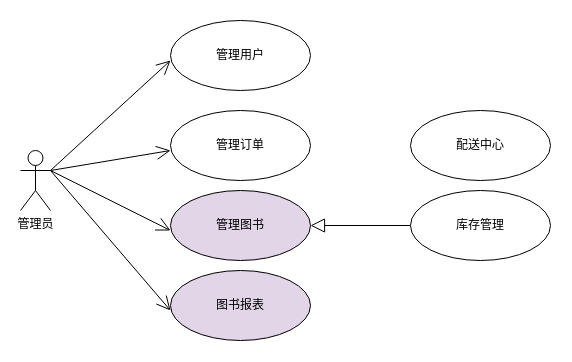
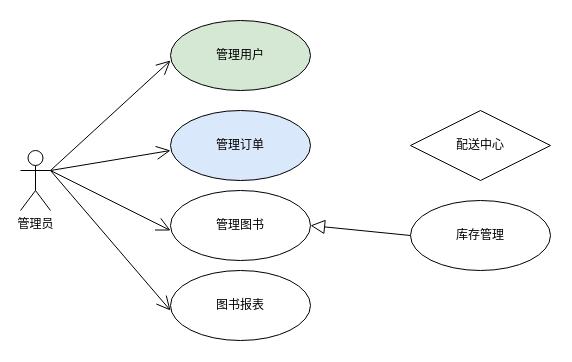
- <mxCell id="3" value="管理用户" style="ellipse;whiteSpace=wrap;html=1;" vertex="1" parent="1"><mxGeometry x="170" y="20" width="140" height="70" as="geometry" /></mxCell>
+ <mxCell id="3" value="管理用户" style="ellipse;whiteSpace=wrap;html=1;fillColor=#d5e8d4;" vertex="1" parent="1"><mxGeometry x="170" y="20" width="140" height="70" as="geometry" /></mxCell>
- <mxCell id="4" value="管理订单" style="ellipse;whiteSpace=wrap;html=1;" vertex="1" parent="1"><mxGeometry x="170" y="110" width="140" height="70" as="geometry" /></mxCell>
+ <mxCell id="4" value="管理订单" style="ellipse;whiteSpace=wrap;html=1;fillColor=#dae8fc;" vertex="1" parent="1"><mxGeometry x="170" y="110" width="140" height="70" as="geometry" /></mxCell>
- <mxCell id="11" value="配送中心" style="ellipse;whiteSpace=wrap;html=1;" vertex="1" parent="1"><mxGeometry x="410" y="110" width="140" height="70" as="geometry" /></mxCell>
+ <mxCell id="11" value="配送中心" style="rhombus;whiteSpace=wrap;html=1;" vertex="1" parent="1"><mxGeometry x="410" y="110" width="140" height="70" as="geometry" /></mxCell>
- <mxCell id="5" value="管理图书" style="ellipse;whiteSpace=wrap;html=1;fillColor=#e1d5e7;" vertex="1" parent="1"><mxGeometry x="170" y="190" width="140" height="70" as="geometry" /></mxCell>
+ <mxCell id="5" value="管理图书" style="ellipse;whiteSpace=wrap;html=1;" vertex="1" parent="1"><mxGeometry x="170" y="190" width="140" height="70" as="geometry" /></mxCell>
- <mxCell id="12" value="库存管理" style="ellipse;whiteSpace=wrap;html=1;" vertex="1" parent="1"><mxGeometry x="410" y="190" width="140" height="70" as="geometry" /></mxCell>
+ <mxCell id="12" value="库存管理" style="ellipse;whiteSpace=wrap;html=1;" vertex="1" parent="1"><mxGeometry x="410" y="200" width="140" height="70" as="geometry" /></mxCell>
- <mxCell id="6" value="图书报表" style="ellipse;whiteSpace=wrap;html=1;fillColor=#e1d5e7;" vertex="1" parent="1"><mxGeometry x="170" y="270" width="140" height="70" as="geometry" /></mxCell>
+ <mxCell id="6" value="图书报表" style="ellipse;whiteSpace=wrap;html=1;" vertex="1" parent="1"><mxGeometry x="170" y="270" width="140" height="70" as="geometry" /></mxCell>
